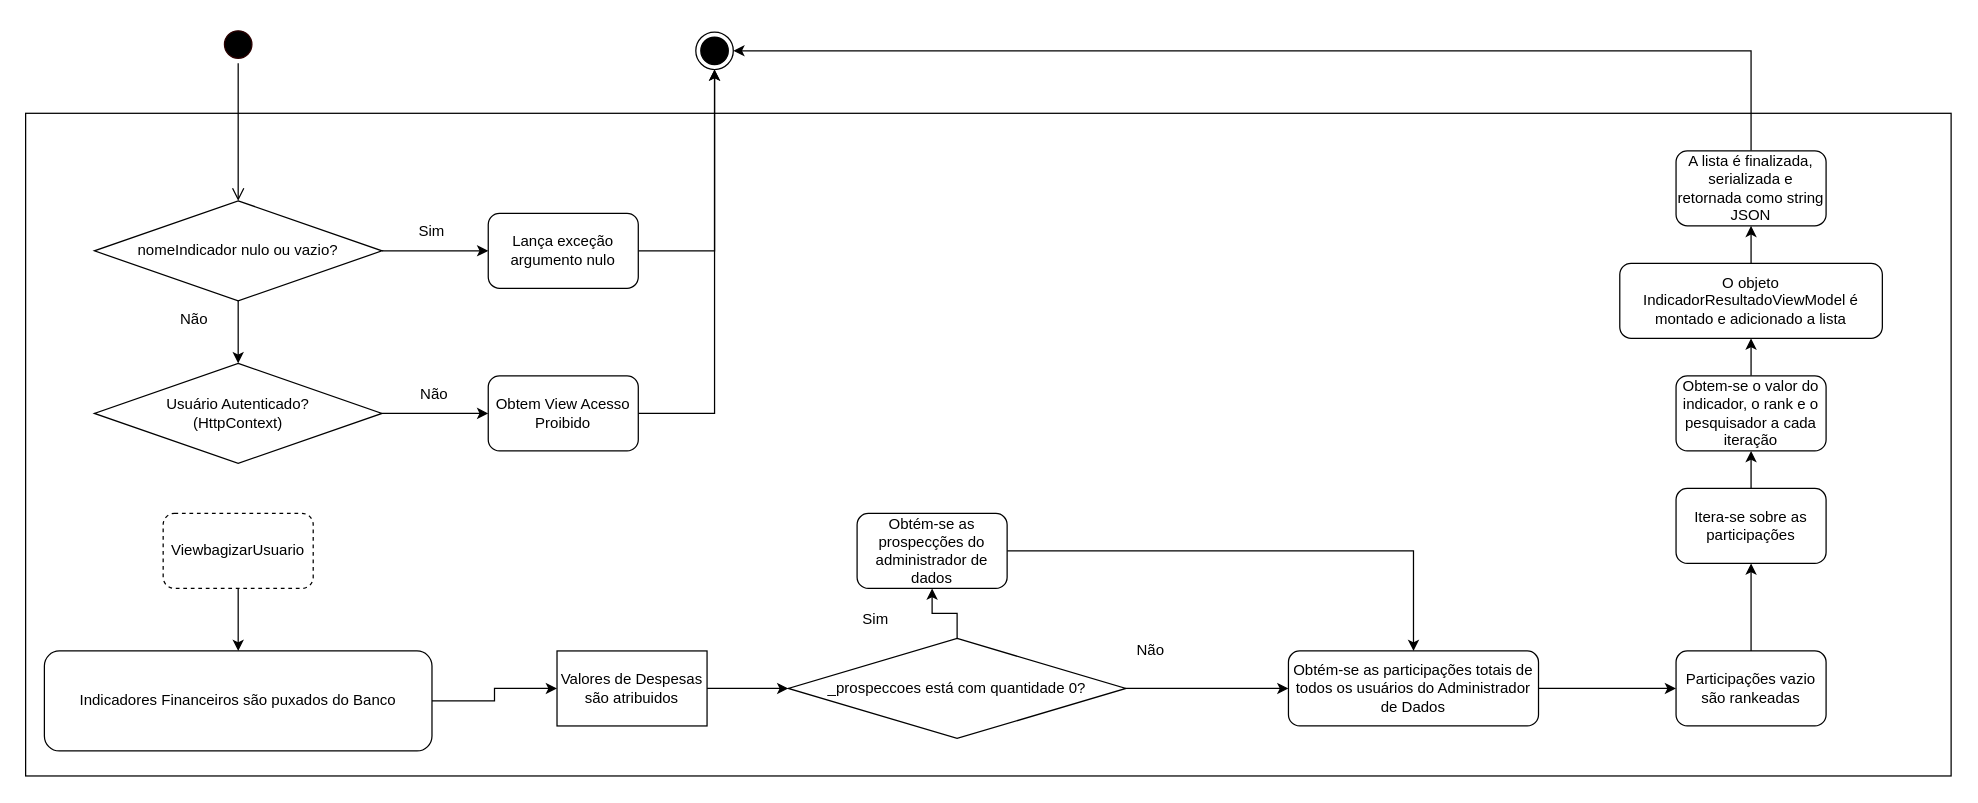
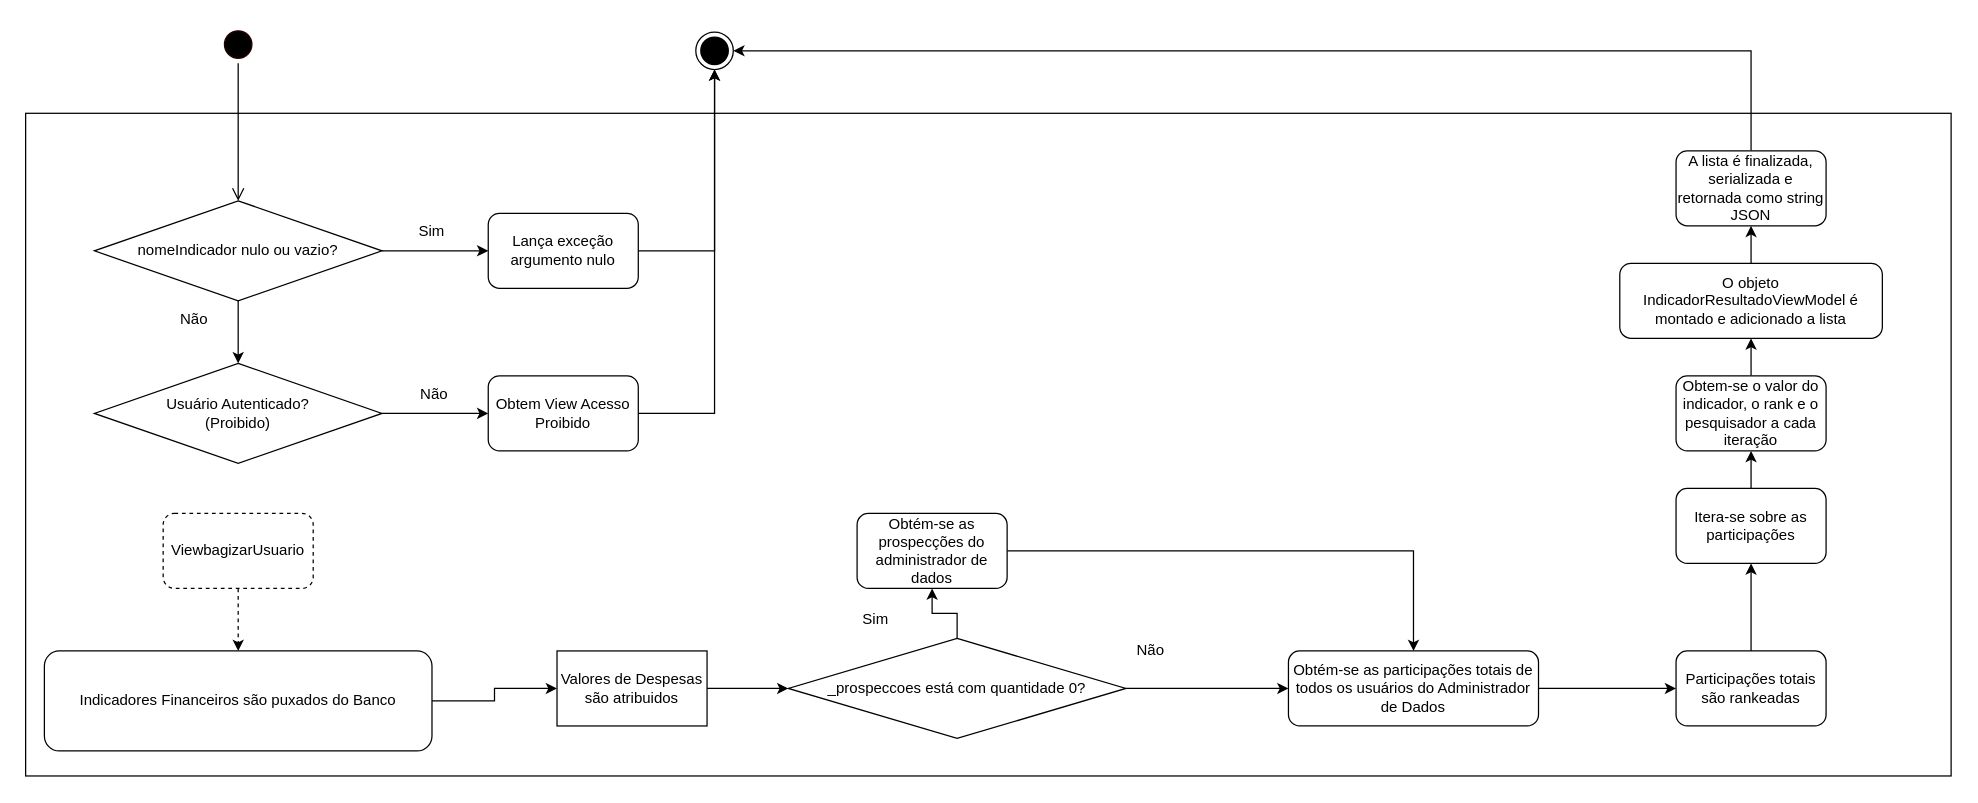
- <mxCell id="13" value="&lt;div&gt;Usuário Autenticado?&lt;/div&gt;&lt;div&gt;(HttpContext)&lt;br&gt;&lt;/div&gt;" style="rhombus;whiteSpace=wrap;html=1;" vertex="1" parent="1"><mxGeometry x="75" y="290" width="230" height="80" as="geometry" /></mxCell>
+ <mxCell id="13" value="&lt;div&gt;Usuário Autenticado?&lt;/div&gt;&lt;div&gt;(Proibido)&lt;br&gt;&lt;/div&gt;" style="rhombus;whiteSpace=wrap;html=1;" vertex="1" parent="1"><mxGeometry x="75" y="290" width="230" height="80" as="geometry" /></mxCell>
- <mxCell id="18" style="edgeStyle=orthogonalEdgeStyle;rounded=0;orthogonalLoop=1;jettySize=auto;html=1;" edge="1" parent="1" source="19" target="21"><mxGeometry relative="1" as="geometry" /></mxCell>
+ <mxCell id="18" style="edgeStyle=orthogonalEdgeStyle;rounded=0;orthogonalLoop=1;jettySize=auto;html=1;dashed=1;" edge="1" parent="1" source="19" target="21"><mxGeometry relative="1" as="geometry" /></mxCell>
- <mxCell id="34" value="Participações vazio são rankeadas" style="rounded=1;whiteSpace=wrap;html=1;" vertex="1" parent="1"><mxGeometry x="1340" y="520" width="120" height="60" as="geometry" /></mxCell>
+ <mxCell id="34" value="Participações totais são rankeadas" style="rounded=1;whiteSpace=wrap;html=1;" vertex="1" parent="1"><mxGeometry x="1340" y="520" width="120" height="60" as="geometry" /></mxCell>
